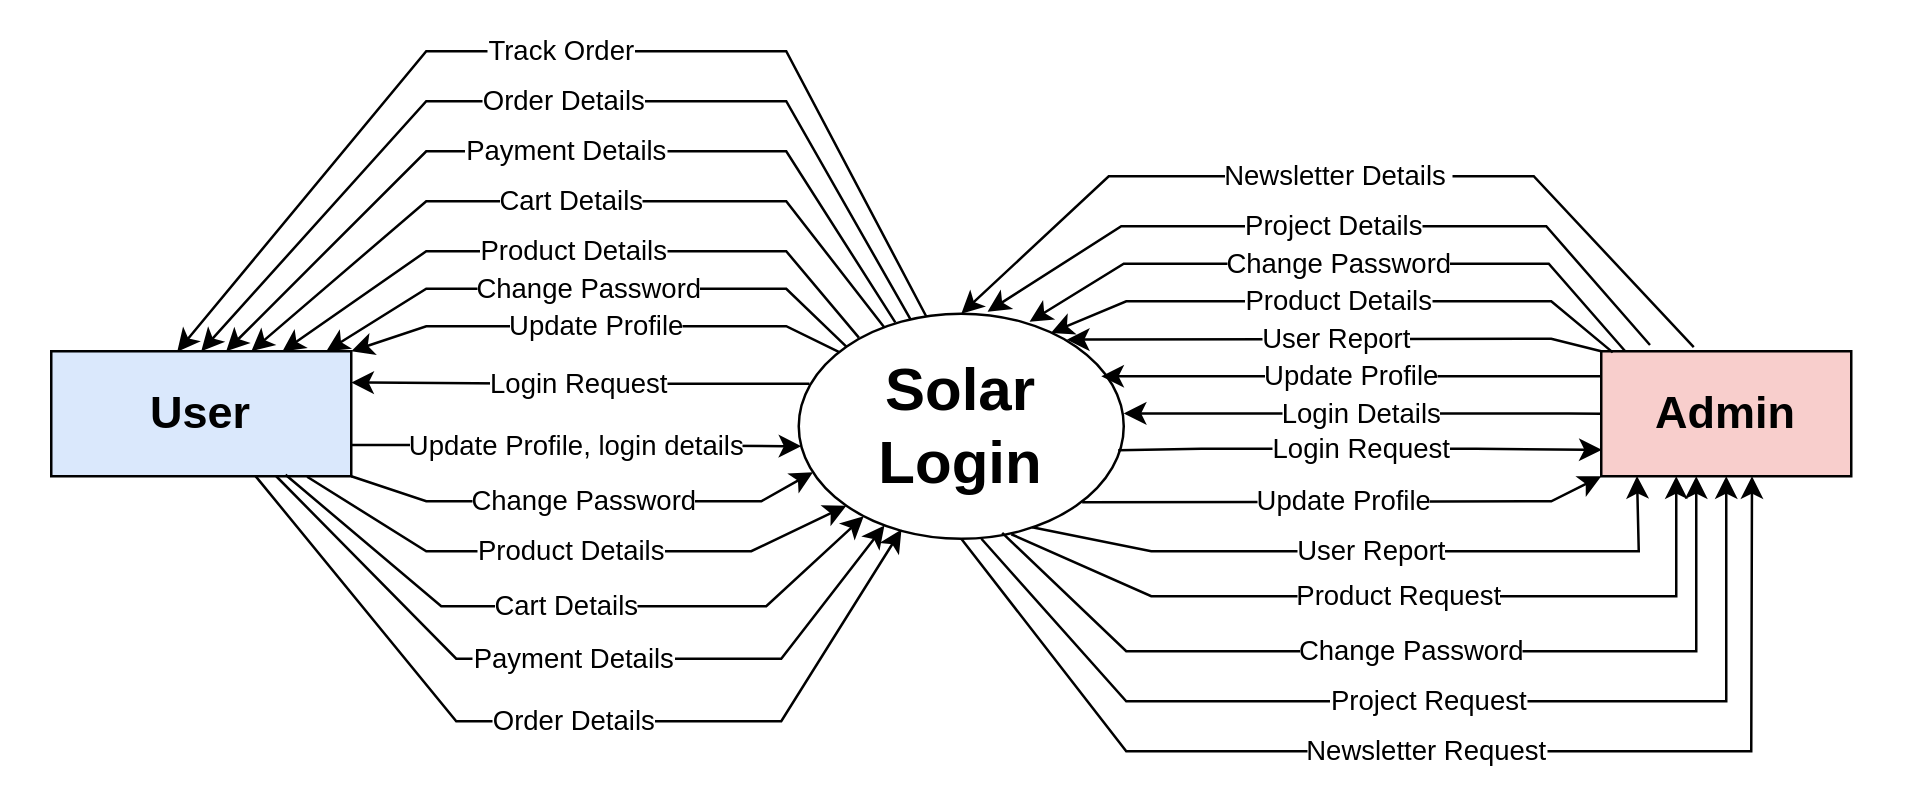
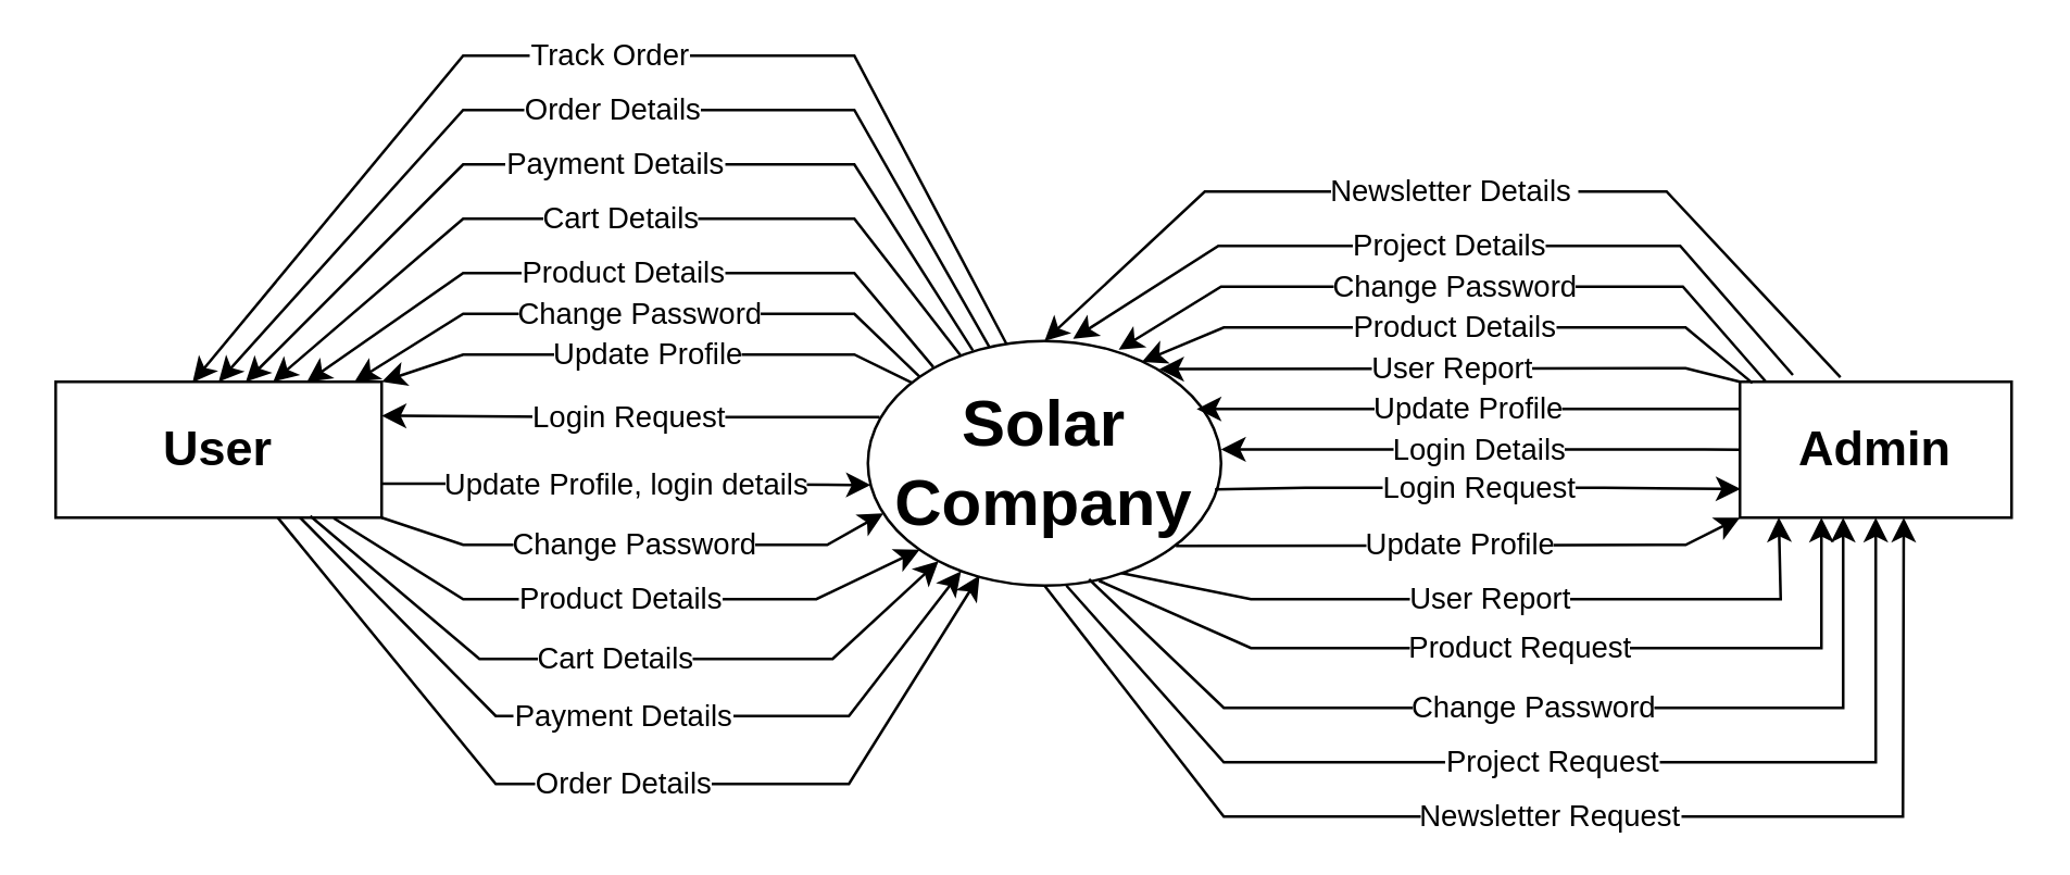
- <mxCell id="6" value="&lt;h2&gt;&lt;b&gt;User&lt;/b&gt;&lt;/h2&gt;" style="rounded=0;whiteSpace=wrap;html=1;fillColor=#dae8fc;" parent="1" vertex="1"><mxGeometry x="20" y="140" width="120" height="50" as="geometry" /></mxCell>
+ <mxCell id="6" value="&lt;h2&gt;&lt;b&gt;User&lt;/b&gt;&lt;/h2&gt;" style="rounded=0;whiteSpace=wrap;html=1;" parent="1" vertex="1"><mxGeometry x="20" y="140" width="120" height="50" as="geometry" /></mxCell>
- <mxCell id="3" value="&lt;h2&gt;&lt;b&gt;Admin&lt;/b&gt;&lt;/h2&gt;" style="rounded=0;whiteSpace=wrap;html=1;fillColor=#f8cecc;" parent="1" vertex="1"><mxGeometry x="640" y="140" width="100" height="50" as="geometry" /></mxCell>
+ <mxCell id="3" value="&lt;h2&gt;&lt;b&gt;Admin&lt;/b&gt;&lt;/h2&gt;" style="rounded=0;whiteSpace=wrap;html=1;" parent="1" vertex="1"><mxGeometry x="640" y="140" width="100" height="50" as="geometry" /></mxCell>
- <mxCell id="2" value="&lt;h1&gt;&lt;b&gt;Solar Login&lt;/b&gt;&lt;/h1&gt;" style="ellipse;whiteSpace=wrap;html=1;" parent="1" vertex="1"><mxGeometry x="319" y="125" width="130" height="90" as="geometry" /></mxCell>
+ <mxCell id="2" value="&lt;h1&gt;&lt;b&gt;Solar Company&lt;/b&gt;&lt;/h1&gt;" style="ellipse;whiteSpace=wrap;html=1;" parent="1" vertex="1"><mxGeometry x="319" y="125" width="130" height="90" as="geometry" /></mxCell>
